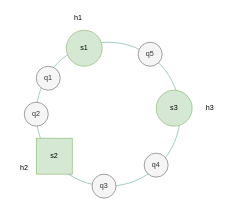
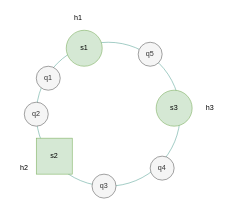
- <mxCell id="13" value="q4" style="ellipse;whiteSpace=wrap;html=1;aspect=fixed;fillColor=#f5f5f5;strokeColor=#666666;fontColor=#333333;" vertex="1" parent="1"><mxGeometry x="240" y="255" width="40" height="40" as="geometry" /></mxCell>
+ <mxCell id="13" value="q4" style="ellipse;whiteSpace=wrap;html=1;aspect=fixed;fillColor=#f5f5f5;strokeColor=#666666;fontColor=#333333;" vertex="1" parent="1"><mxGeometry x="250" y="260" width="40" height="40" as="geometry" /></mxCell>
